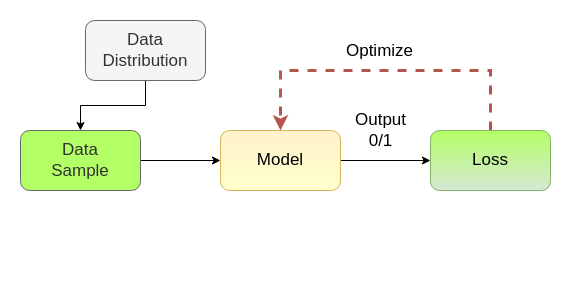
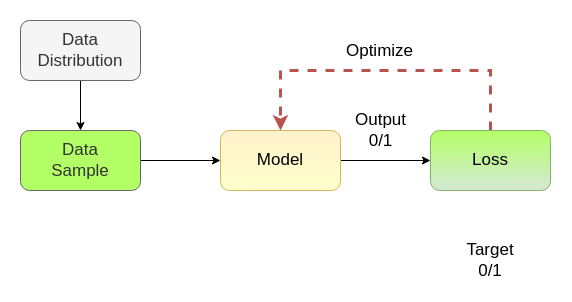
- <mxCell id="7" value="Data Distribution" style="rounded=1;whiteSpace=wrap;html=1;fillColor=#f5f5f5;fontColor=#333333;strokeColor=#666666;fontSize=17;" vertex="1" parent="1"><mxGeometry x="85" y="20" width="120" height="60" as="geometry" /></mxCell>
+ <mxCell id="7" value="Data Distribution" style="rounded=1;whiteSpace=wrap;html=1;fillColor=#f5f5f5;fontColor=#333333;strokeColor=#666666;fontSize=17;" vertex="1" parent="1"><mxGeometry x="20" y="20" width="120" height="60" as="geometry" /></mxCell>
+ <mxCell id="11" value="Target&lt;br style=&quot;font-size: 17px;&quot;&gt;0/1" style="text;html=1;strokeColor=none;fillColor=none;align=center;verticalAlign=middle;whiteSpace=wrap;rounded=0;fontSize=17;" vertex="1" parent="1"><mxGeometry x="460" y="240" width="60" height="40" as="geometry" /></mxCell>
